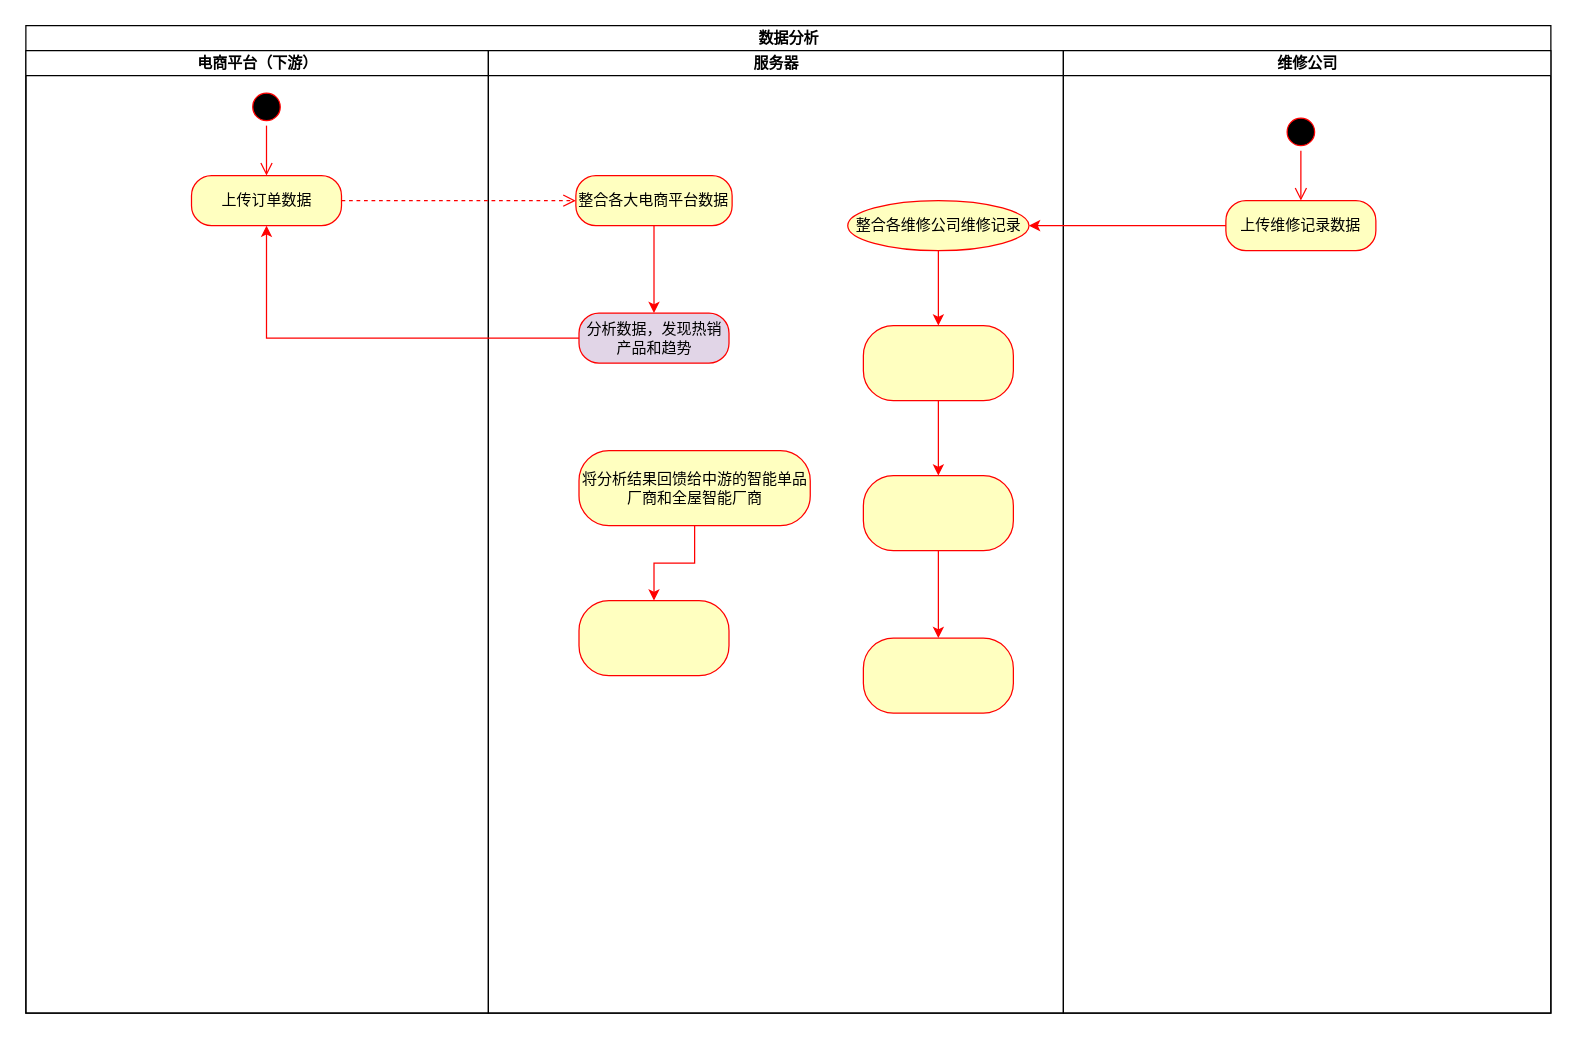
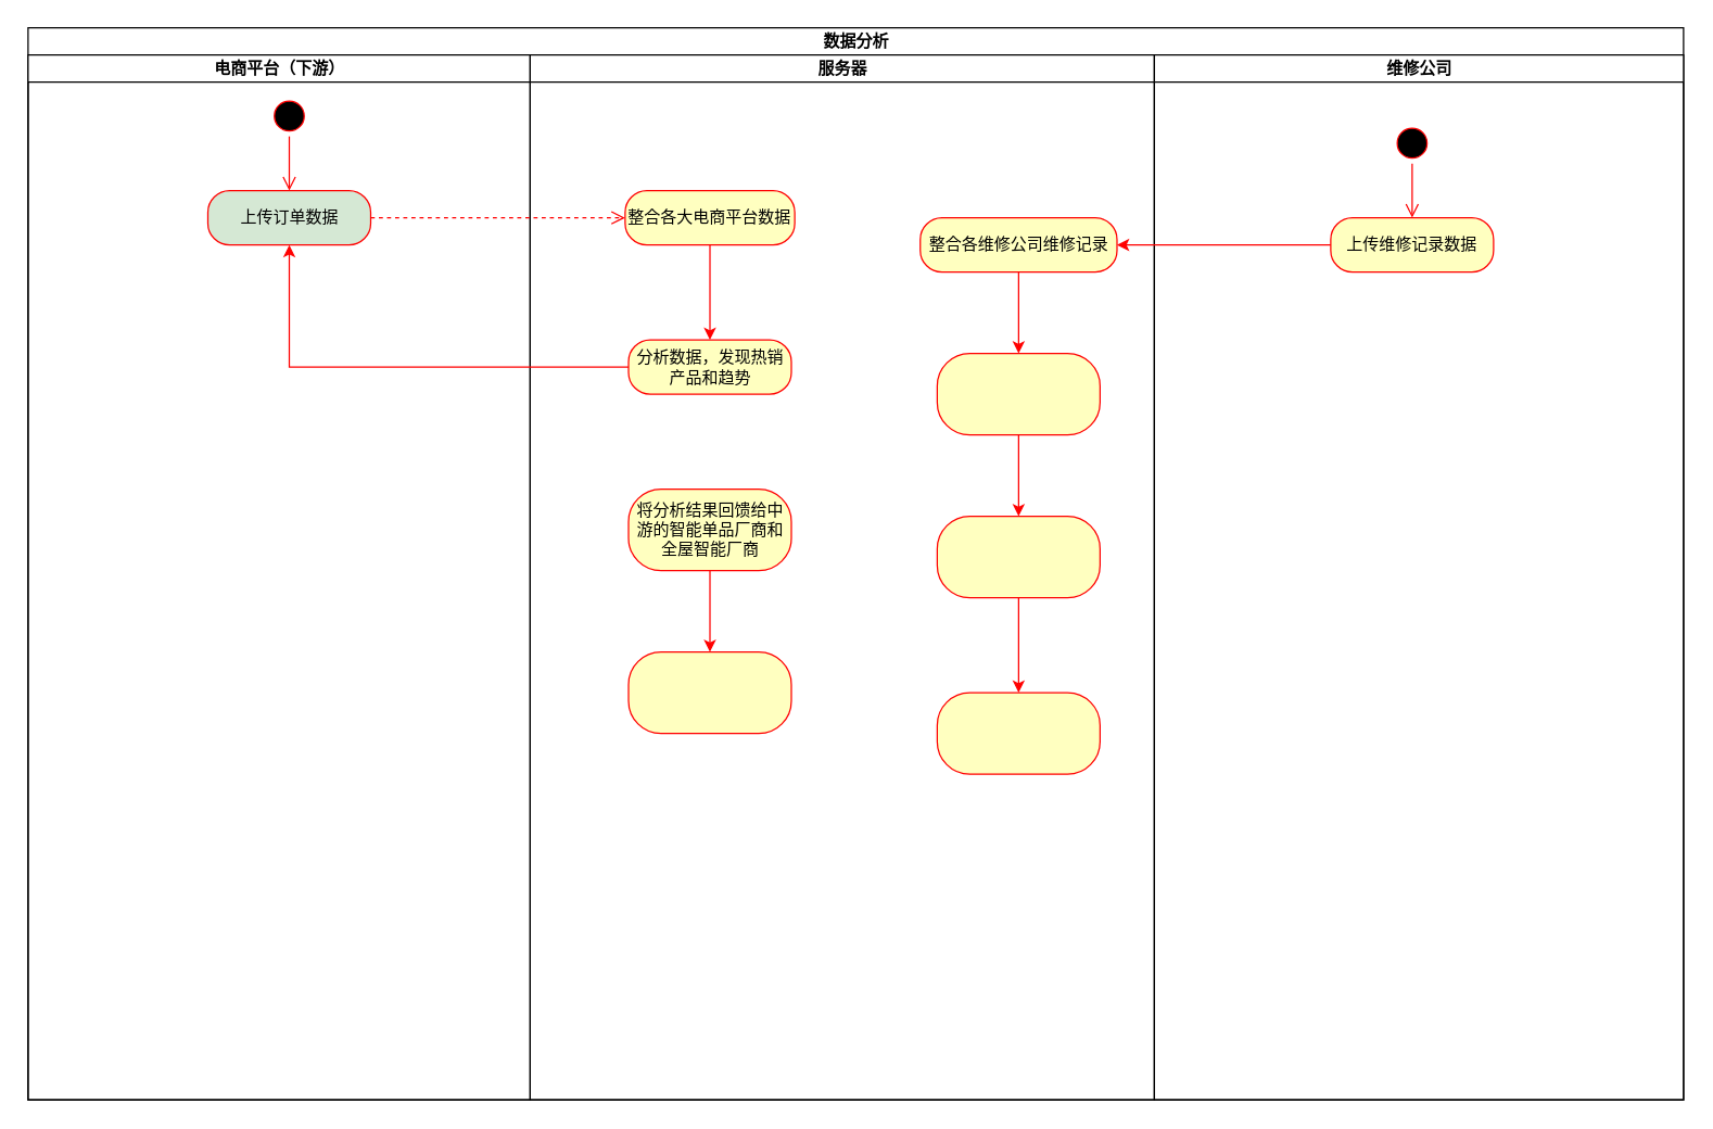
- <mxCell id="6" value="上传订单数据" style="rounded=1;whiteSpace=wrap;html=1;arcSize=40;fontColor=#000000;fillColor=#ffffc0;strokeColor=#ff0000;" vertex="1" parent="3"><mxGeometry x="132.5" y="100" width="120" height="40" as="geometry" /></mxCell>
+ <mxCell id="6" value="上传订单数据" style="rounded=1;whiteSpace=wrap;html=1;arcSize=40;fontColor=#000000;fillColor=#d5e8d4;strokeColor=#ff0000;" vertex="1" parent="3"><mxGeometry x="132.5" y="100" width="120" height="40" as="geometry" /></mxCell>
- <mxCell id="11" value="整合各维修公司维修记录" style="ellipse;whiteSpace=wrap;html=1;fillColor=#ffffc0;strokeColor=#ff0000;fontColor=#000000;arcSize=40;" vertex="1" parent="7"><mxGeometry x="287.5" y="120" width="145" height="40" as="geometry" /></mxCell>
+ <mxCell id="11" value="整合各维修公司维修记录" style="whiteSpace=wrap;html=1;fillColor=#ffffc0;strokeColor=#ff0000;fontColor=#000000;rounded=1;arcSize=40;" vertex="1" parent="7"><mxGeometry x="287.5" y="120" width="145" height="40" as="geometry" /></mxCell>
- <mxCell id="17" value="分析数据，发现热销产品和趋势" style="whiteSpace=wrap;html=1;fillColor=#e1d5e7;strokeColor=#ff0000;fontColor=#000000;rounded=1;arcSize=40;" vertex="1" parent="7"><mxGeometry x="72.5" y="210" width="120" height="40" as="geometry" /></mxCell>
+ <mxCell id="17" value="分析数据，发现热销产品和趋势" style="whiteSpace=wrap;html=1;fillColor=#ffffc0;strokeColor=#ff0000;fontColor=#000000;rounded=1;arcSize=40;" vertex="1" parent="7"><mxGeometry x="72.5" y="210" width="120" height="40" as="geometry" /></mxCell>
- <mxCell id="19" value="将分析结果回馈给中游的智能单品厂商和全屋智能厂商" style="whiteSpace=wrap;html=1;fillColor=#ffffc0;strokeColor=#ff0000;fontColor=#000000;rounded=1;arcSize=40;" vertex="1" parent="7"><mxGeometry x="72.5" y="320" width="185" height="60" as="geometry" /></mxCell>
+ <mxCell id="19" value="将分析结果回馈给中游的智能单品厂商和全屋智能厂商" style="whiteSpace=wrap;html=1;fillColor=#ffffc0;strokeColor=#ff0000;fontColor=#000000;rounded=1;arcSize=40;" vertex="1" parent="7"><mxGeometry x="72.5" y="320" width="120" height="60" as="geometry" /></mxCell>
